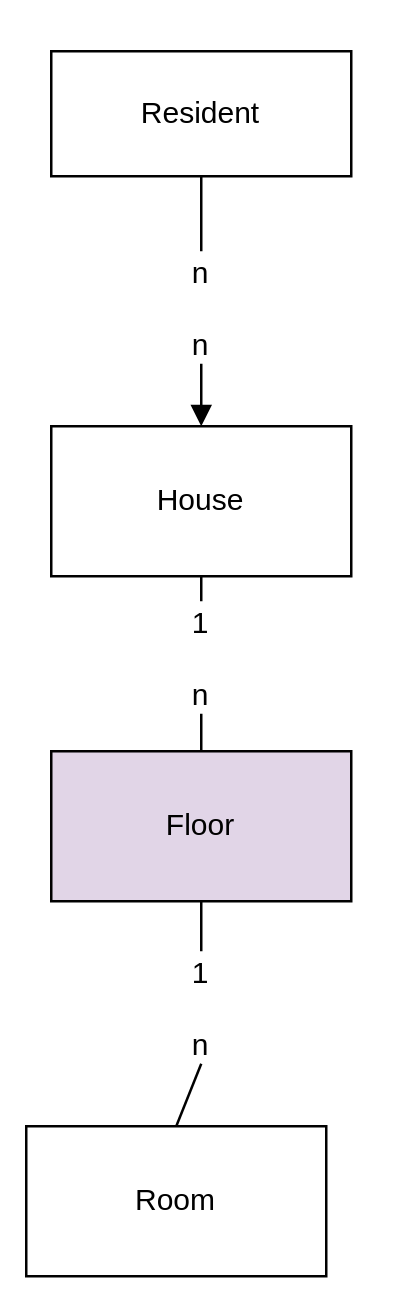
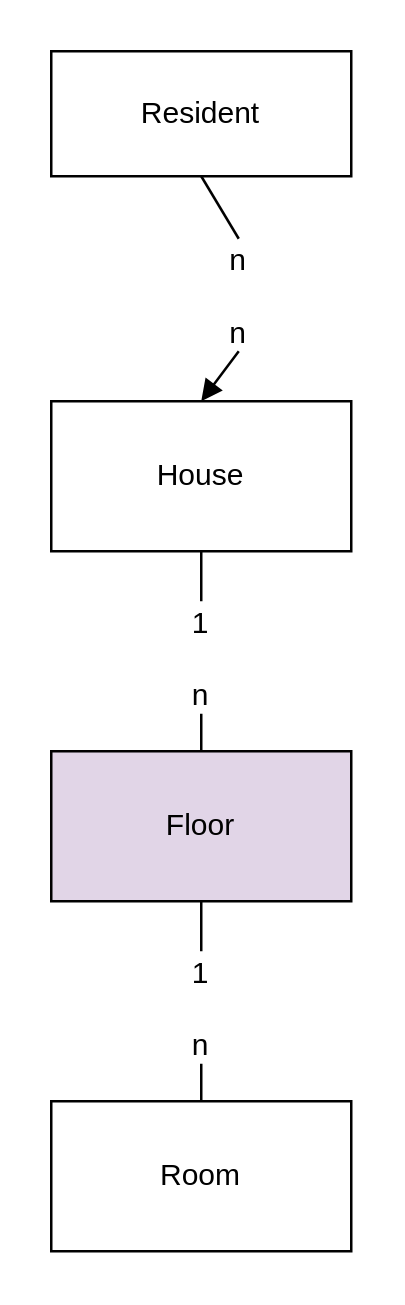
- <mxCell id="14" value="n&lt;br&gt;&lt;div&gt;&lt;br&gt;&lt;/div&gt;&lt;div&gt;n&lt;/div&gt;" style="text;html=1;align=center;verticalAlign=middle;whiteSpace=wrap;rounded=0;" parent="1" vertex="1"><mxGeometry x="50" y="100" width="60" height="45" as="geometry" /></mxCell>
+ <mxCell id="14" value="n&lt;br&gt;&lt;div&gt;&lt;br&gt;&lt;/div&gt;&lt;div&gt;n&lt;/div&gt;" style="text;html=1;align=center;verticalAlign=middle;whiteSpace=wrap;rounded=0;" parent="1" vertex="1"><mxGeometry x="65" y="95" width="60" height="45" as="geometry" /></mxCell>
- <mxCell id="2" value="House" style="rounded=0;whiteSpace=wrap;html=1;" parent="1" vertex="1"><mxGeometry x="20" y="170" width="120" height="60" as="geometry" /></mxCell>
+ <mxCell id="2" value="House" style="rounded=0;whiteSpace=wrap;html=1;" parent="1" vertex="1"><mxGeometry x="20" y="160" width="120" height="60" as="geometry" /></mxCell>
- <mxCell id="4" value="Room" style="rounded=0;whiteSpace=wrap;html=1;" parent="1" vertex="1"><mxGeometry x="10" y="450" width="120" height="60" as="geometry" /></mxCell>
+ <mxCell id="4" value="Room" style="rounded=0;whiteSpace=wrap;html=1;" parent="1" vertex="1"><mxGeometry x="20" y="440" width="120" height="60" as="geometry" /></mxCell>
